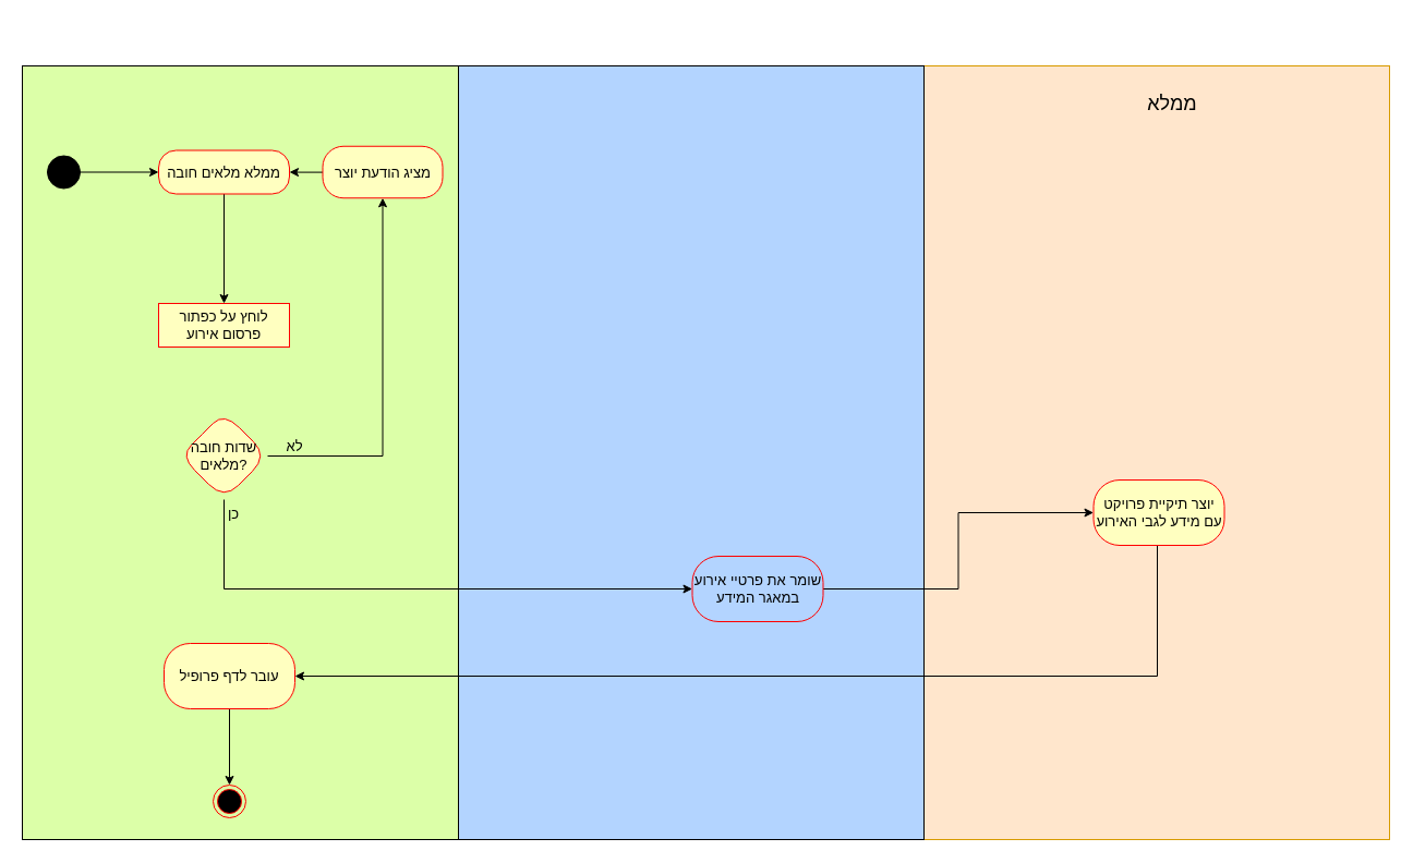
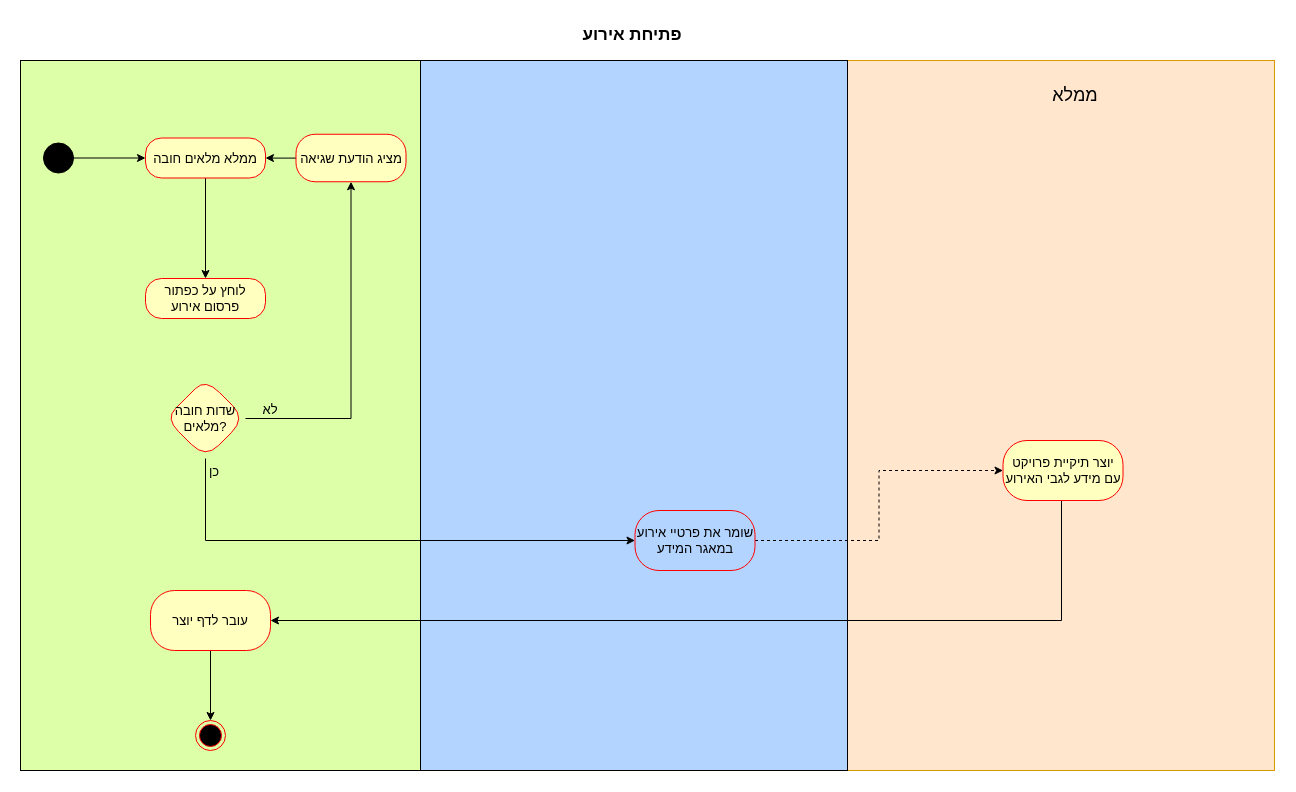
+ <mxCell id="9" value="פתיחת אירוע" style="text;html=1;strokeColor=none;fillColor=none;align=center;verticalAlign=middle;whiteSpace=wrap;rounded=0;fontStyle=1;fontSize=17;" vertex="1" parent="1"><mxGeometry x="566.5" y="20" width="130" height="30" as="geometry" /></mxCell>
- <mxCell id="26" value="מציג הודעת יוצר" style="whiteSpace=wrap;html=1;rounded=1;fontSize=13;fontColor=#000000;strokeColor=#ff0000;fillColor=#ffffc0;arcSize=40;" vertex="1" parent="1"><mxGeometry x="295.5" y="133.75" width="110" height="47.5" as="geometry" /></mxCell>
+ <mxCell id="26" value="מציג הודעת שגיאה" style="whiteSpace=wrap;html=1;rounded=1;fontSize=13;fontColor=#000000;strokeColor=#ff0000;fillColor=#ffffc0;arcSize=40;" vertex="1" parent="1"><mxGeometry x="295.5" y="133.75" width="110" height="47.5" as="geometry" /></mxCell>
- <mxCell id="15" value="&lt;font style=&quot;font-size: 13px&quot;&gt;לוחץ על כפתור פרסום אירוע&lt;/font&gt;" style="whiteSpace=wrap;html=1;arcSize=40;fontColor=#000000;fillColor=#ffffc0;strokeColor=#ff0000;fontSize=13;rounded=0;" vertex="1" parent="1"><mxGeometry x="145" y="278" width="120" height="40" as="geometry" /></mxCell>
+ <mxCell id="15" value="&lt;font style=&quot;font-size: 13px&quot;&gt;לוחץ על כפתור פרסום אירוע&lt;/font&gt;" style="rounded=1;whiteSpace=wrap;html=1;arcSize=40;fontColor=#000000;fillColor=#ffffc0;strokeColor=#ff0000;fontSize=13;" vertex="1" parent="1"><mxGeometry x="145" y="278" width="120" height="40" as="geometry" /></mxCell>
- <mxCell id="19" style="edgeStyle=orthogonalEdgeStyle;rounded=0;orthogonalLoop=1;jettySize=auto;html=1;entryX=0;entryY=0.5;entryDx=0;entryDy=0;" edge="1" parent="1" source="20" target="22"><mxGeometry relative="1" as="geometry" /></mxCell>
+ <mxCell id="19" style="edgeStyle=orthogonalEdgeStyle;rounded=0;orthogonalLoop=1;jettySize=auto;html=1;entryX=0;entryY=0.5;entryDx=0;entryDy=0;dashed=1;" edge="1" parent="1" source="20" target="22"><mxGeometry relative="1" as="geometry" /></mxCell>
- <mxCell id="24" value="עובר לדף פרופיל" style="whiteSpace=wrap;html=1;rounded=1;fontSize=13;fontColor=#000000;strokeColor=#ff0000;fillColor=#ffffc0;arcSize=40;" vertex="1" parent="1"><mxGeometry x="150" y="590" width="120" height="60" as="geometry" /></mxCell>
+ <mxCell id="24" value="עובר לדף יוצר" style="whiteSpace=wrap;html=1;rounded=1;fontSize=13;fontColor=#000000;strokeColor=#ff0000;fillColor=#ffffc0;arcSize=40;" vertex="1" parent="1"><mxGeometry x="150" y="590" width="120" height="60" as="geometry" /></mxCell>
